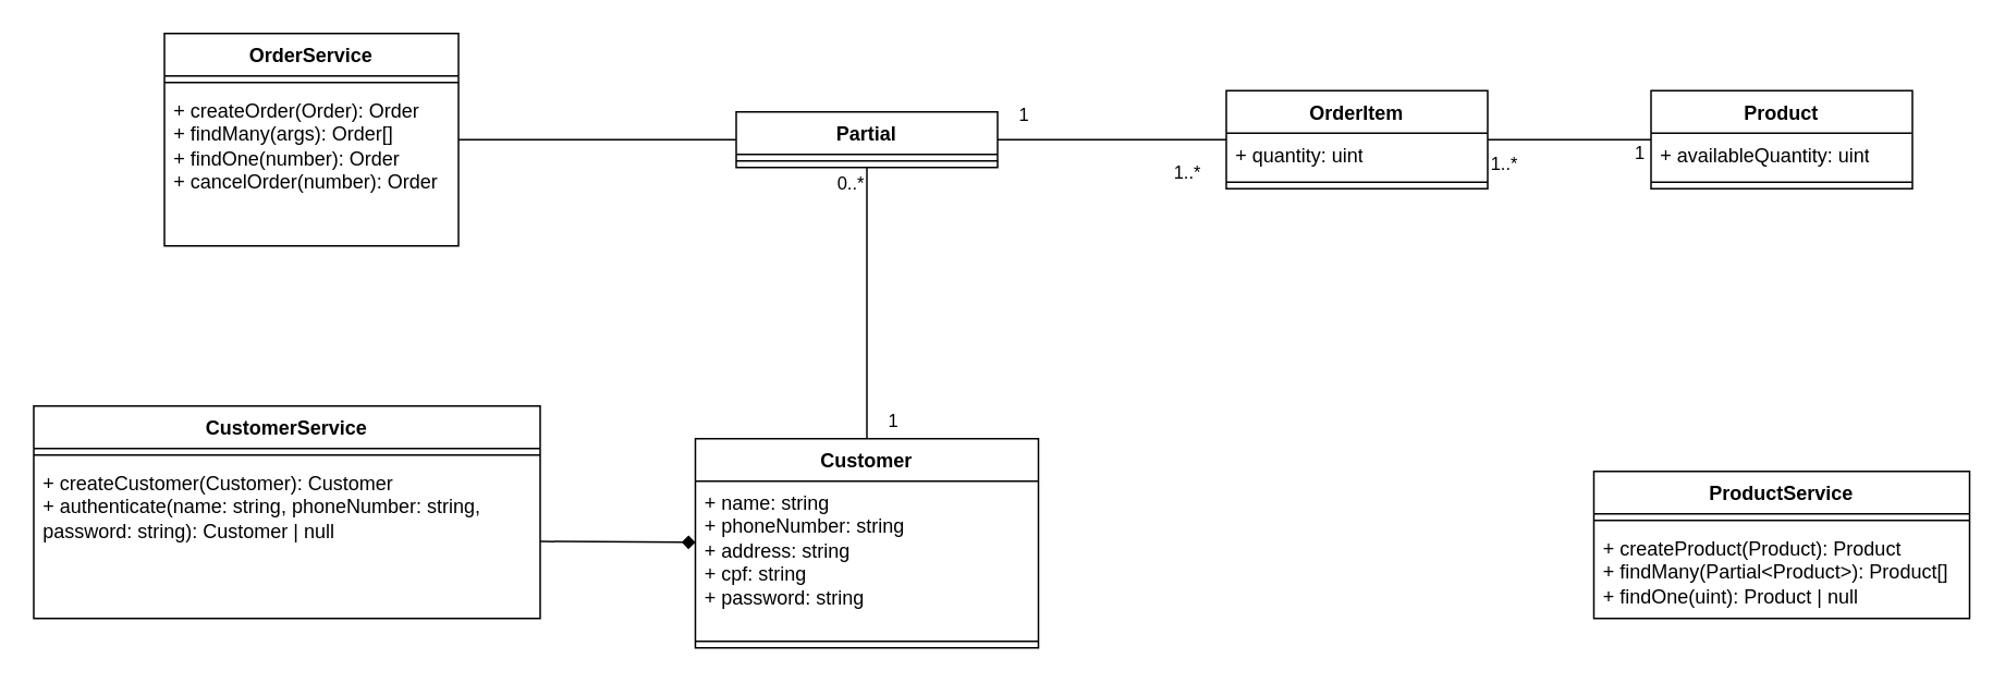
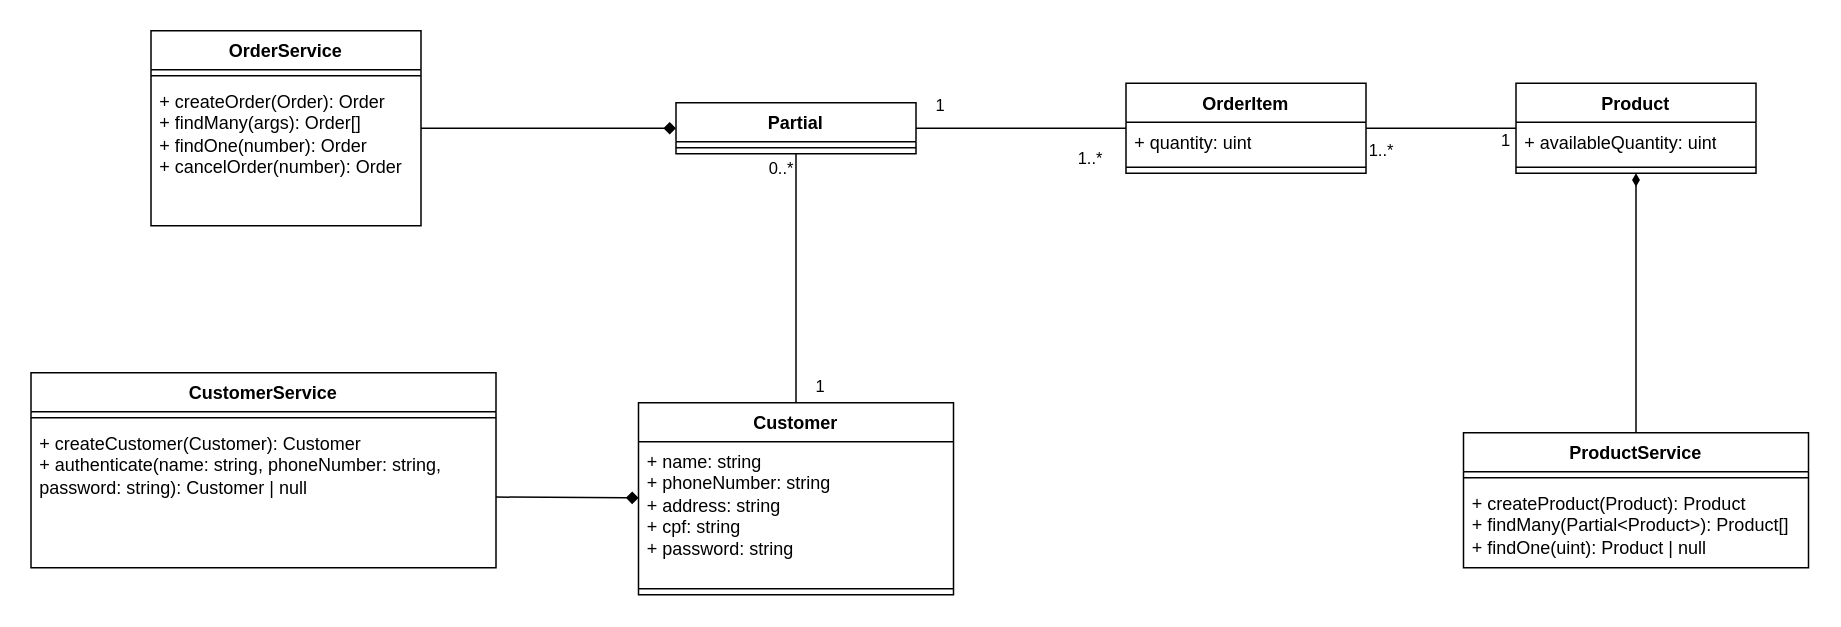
- <mxCell id="26" style="rounded=0;orthogonalLoop=1;jettySize=auto;html=1;endArrow=none;endFill=1;" edge="1" parent="1" source="27" target="5"><mxGeometry relative="1" as="geometry" /></mxCell>
+ <mxCell id="26" style="rounded=0;orthogonalLoop=1;jettySize=auto;html=1;endArrow=diamond;endFill=1;" edge="1" parent="1" source="27" target="5"><mxGeometry relative="1" as="geometry" /></mxCell>
+ <mxCell id="22" style="rounded=0;orthogonalLoop=1;jettySize=auto;html=1;endArrow=diamondThin;endFill=1;labelBackgroundColor=none;fontColor=default;" edge="1" parent="1" source="23" target="10"><mxGeometry relative="1" as="geometry" /></mxCell>
